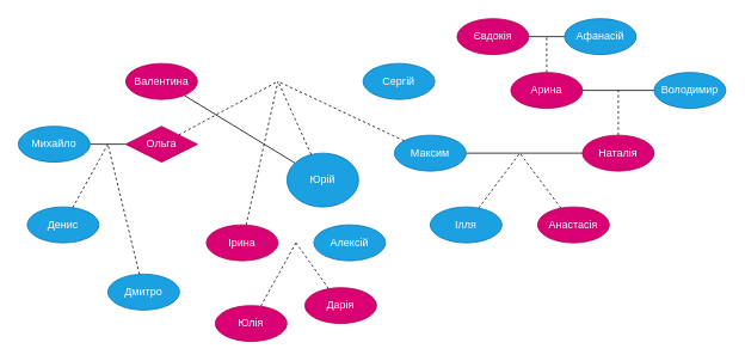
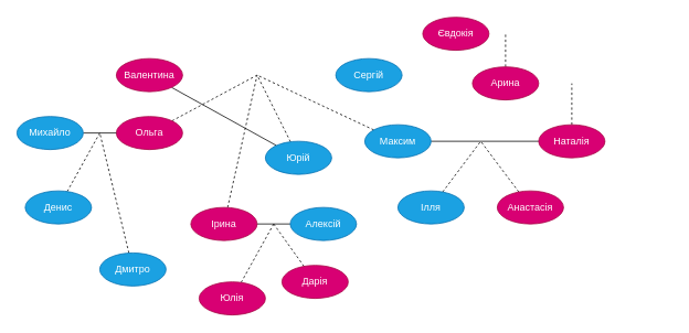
- <mxCell id="36" style="edgeStyle=none;rounded=0;orthogonalLoop=1;jettySize=auto;html=1;endArrow=none;endFill=0;" parent="1" source="37" target="38" edge="1"><mxGeometry relative="1" as="geometry" /></mxCell>
- <mxCell id="38" value="Афанасій" style="ellipse;whiteSpace=wrap;html=1;fillColor=#1ba1e2;fontColor=#ffffff;strokeColor=#006EAF;" parent="1" vertex="1"><mxGeometry x="630" width="80" height="40" as="geometry" y="20" /></mxCell>
- <mxCell id="32" style="edgeStyle=none;rounded=0;orthogonalLoop=1;jettySize=auto;html=1;endArrow=none;endFill=0;" parent="1" source="34" target="35" edge="1"><mxGeometry relative="1" as="geometry" /></mxCell>
- <mxCell id="35" value="Володимир" style="ellipse;whiteSpace=wrap;html=1;fillColor=#1ba1e2;fontColor=#ffffff;strokeColor=#006EAF;" parent="1" vertex="1"><mxGeometry x="730" y="80" width="80" height="40" as="geometry" /></mxCell>
- <mxCell id="6" value="Ольга" style="rhombus;whiteSpace=wrap;html=1;fillColor=#d80073;fontColor=#ffffff;strokeColor=#A50040;" parent="1" vertex="1"><mxGeometry x="140" y="140" width="80" height="40" as="geometry" /></mxCell>
+ <mxCell id="6" value="Ольга" style="ellipse;whiteSpace=wrap;html=1;fillColor=#d80073;fontColor=#ffffff;strokeColor=#A50040;" parent="1" vertex="1"><mxGeometry x="140" y="140" width="80" height="40" as="geometry" /></mxCell>
- <mxCell id="11" value="Юрій" style="ellipse;whiteSpace=wrap;html=1;fillColor=#1ba1e2;fontColor=#ffffff;strokeColor=#006EAF;" parent="1" vertex="1"><mxGeometry x="320" y="170" width="80" height="60" as="geometry" /></mxCell>
+ <mxCell id="11" value="Юрій" style="ellipse;whiteSpace=wrap;html=1;fillColor=#1ba1e2;fontColor=#ffffff;strokeColor=#006EAF;" parent="1" vertex="1"><mxGeometry x="320" y="170" width="80" height="40" as="geometry" /></mxCell>
+ <mxCell id="8" style="edgeStyle=none;rounded=0;orthogonalLoop=1;jettySize=auto;html=1;endArrow=none;endFill=0;" parent="1" source="9" target="25" edge="1"><mxGeometry relative="1" as="geometry" /></mxCell>
